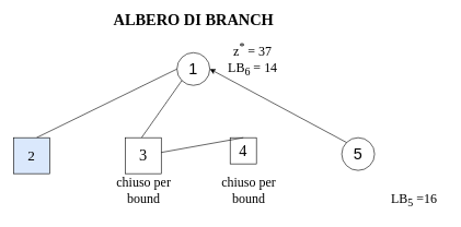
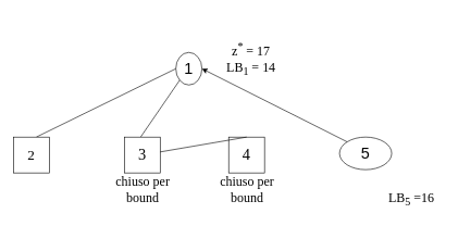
- <mxCell id="2" value="&lt;font style=&quot;font-size: 24px&quot;&gt;ALBERO DI BRANCH&lt;/font&gt;" style="text;html=1;align=center;verticalAlign=middle;resizable=0;points=[];autosize=1;strokeColor=none;fontStyle=1;fontFamily=Verdana;" vertex="1" parent="1"><mxGeometry x="149" y="20" width="290" height="20" as="geometry" /></mxCell>
- <mxCell id="5" value="z&lt;sup&gt;*&lt;/sup&gt; = 37" style="text;html=1;align=center;verticalAlign=middle;resizable=0;points=[];autosize=1;strokeColor=none;fontSize=20;fontFamily=Verdana;" vertex="1" parent="1"><mxGeometry x="339" y="60" width="90" height="30" as="geometry" /></mxCell>
+ <mxCell id="5" value="z&lt;sup&gt;*&lt;/sup&gt; = 17" style="text;html=1;align=center;verticalAlign=middle;resizable=0;points=[];autosize=1;strokeColor=none;fontSize=20;fontFamily=Verdana;" vertex="1" parent="1"><mxGeometry x="339" y="60" width="90" height="30" as="geometry" /></mxCell>
- <mxCell id="3" value="1" style="ellipse;whiteSpace=wrap;html=1;aspect=fixed;fontSize=24;" vertex="1" parent="1"><mxGeometry x="269" y="80" width="50" height="50" as="geometry" /></mxCell>
+ <mxCell id="3" value="1" style="ellipse;whiteSpace=wrap;html=1;aspect=fixed;fontSize=24;" vertex="1" parent="1"><mxGeometry x="269" y="80" width="40" height="50" as="geometry" /></mxCell>
- <mxCell id="4" value="LB&lt;sub&gt;6&lt;/sub&gt; = 14" style="text;html=1;align=center;verticalAlign=middle;resizable=0;points=[];autosize=1;strokeColor=none;fontSize=20;fontFamily=Lucida Console;" vertex="1" parent="1"><mxGeometry x="329" y="90" width="110" height="30" as="geometry" /></mxCell>
+ <mxCell id="4" value="LB&lt;sub&gt;1&lt;/sub&gt; = 14" style="text;html=1;align=center;verticalAlign=middle;resizable=0;points=[];autosize=1;strokeColor=none;fontSize=20;fontFamily=Lucida Console;" vertex="1" parent="1"><mxGeometry x="329" y="90" width="110" height="30" as="geometry" /></mxCell>
- <mxCell id="11" value="4" style="whiteSpace=wrap;html=1;aspect=fixed;fontFamily=Verdana;fontSize=24;" vertex="1" parent="1"><mxGeometry x="350" y="210" width="40" height="40" as="geometry" /></mxCell>
+ <mxCell id="11" value="4" style="whiteSpace=wrap;html=1;aspect=fixed;fontFamily=Verdana;fontSize=24;" vertex="1" parent="1"><mxGeometry x="350" y="210" width="55" height="55" as="geometry" /></mxCell>
- <mxCell id="6" value="5" style="ellipse;whiteSpace=wrap;html=1;aspect=fixed;fontSize=24;" vertex="1" parent="1"><mxGeometry x="520" y="210" width="50" height="50" as="geometry" /></mxCell>
+ <mxCell id="6" value="5" style="ellipse;whiteSpace=wrap;html=1;aspect=fixed;fontSize=24;" vertex="1" parent="1"><mxGeometry x="520" y="210" width="80" height="50" as="geometry" /></mxCell>
- <mxCell id="9" value="2" style="whiteSpace=wrap;html=1;aspect=fixed;fontFamily=Verdana;fontSize=22;fillColor=#dae8fc;" vertex="1" parent="1"><mxGeometry x="20" y="210" width="55" height="55" as="geometry" /></mxCell>
+ <mxCell id="9" value="2" style="whiteSpace=wrap;html=1;aspect=fixed;fontFamily=Verdana;fontSize=22;" vertex="1" parent="1"><mxGeometry x="20" y="210" width="55" height="55" as="geometry" /></mxCell>
